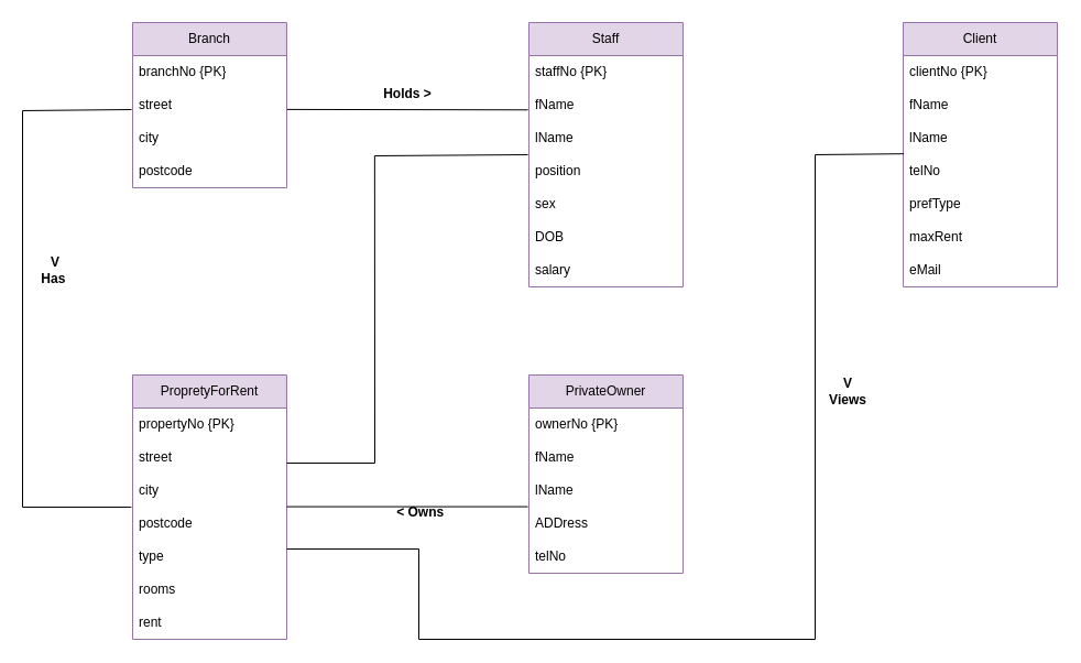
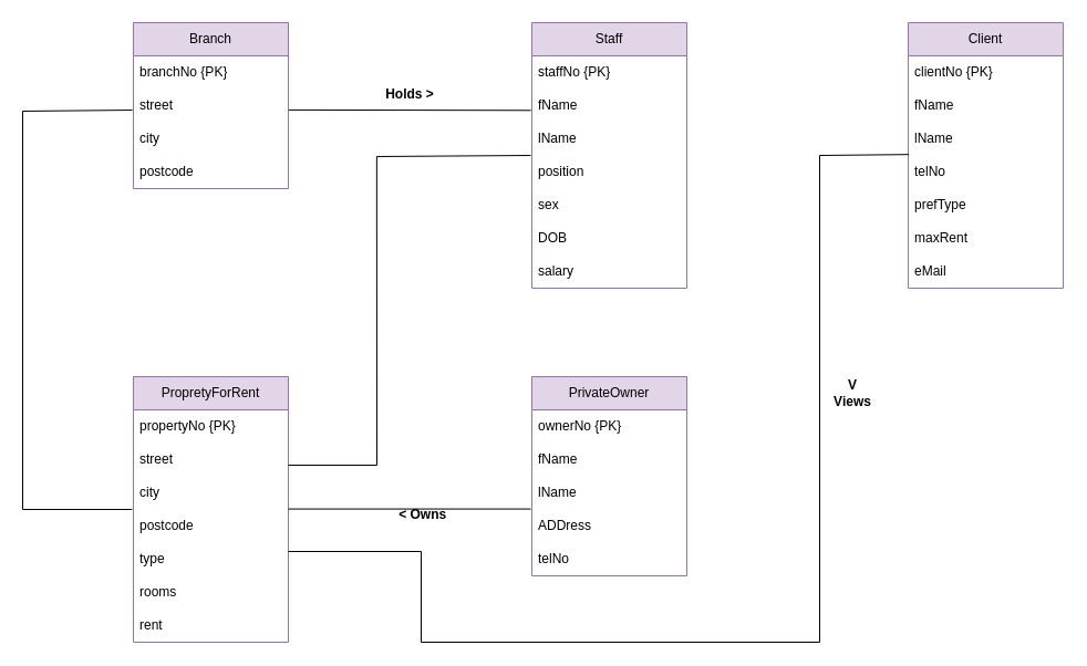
- <mxCell id="43" value="&lt;b&gt;V&lt;br&gt;Has&amp;nbsp;&lt;/b&gt;" style="text;html=1;strokeColor=none;fillColor=none;align=center;verticalAlign=middle;whiteSpace=wrap;rounded=0;" parent="1" vertex="1"><mxGeometry x="20" y="230" width="60" height="30" as="geometry" /></mxCell>
